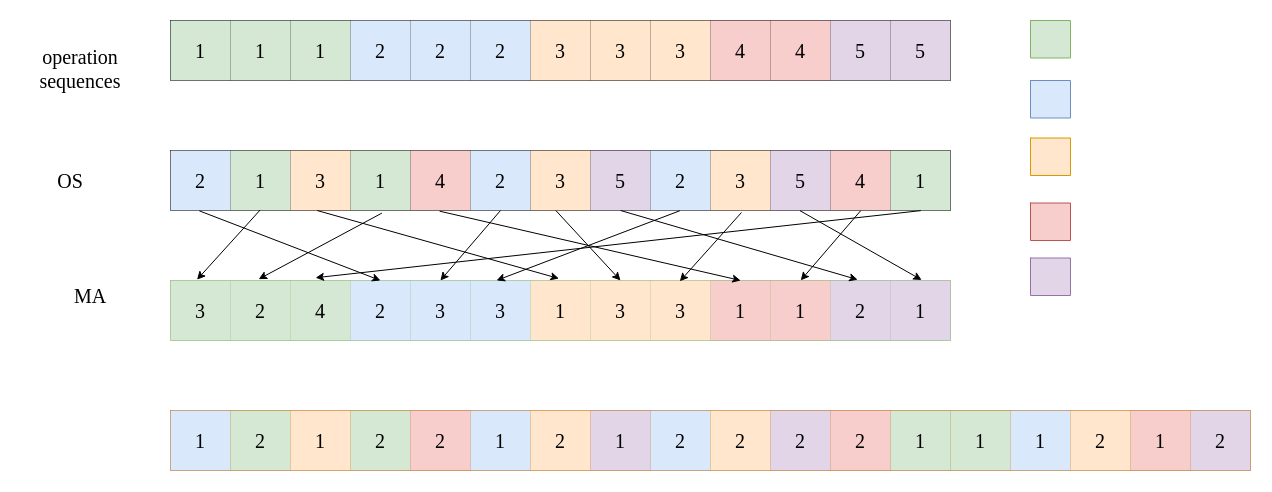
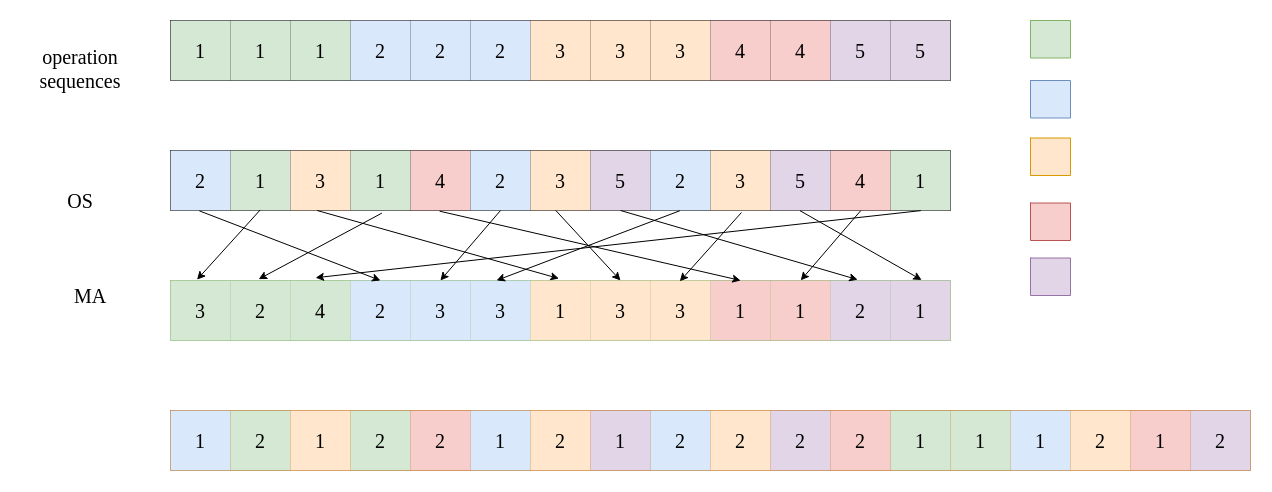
- <mxCell id="71" value="OS" style="text;strokeColor=none;align=center;fillColor=none;html=1;verticalAlign=middle;whiteSpace=wrap;rounded=0;fontFamily=Times New Roman;fontSize=20;" vertex="1" parent="1"><mxGeometry x="40" y="165" width="60" height="30" as="geometry" /></mxCell>
+ <mxCell id="71" value="OS" style="text;strokeColor=none;align=center;fillColor=none;html=1;verticalAlign=middle;whiteSpace=wrap;rounded=0;fontFamily=Times New Roman;fontSize=20;" vertex="1" parent="1"><mxGeometry x="50" y="185" width="60" height="30" as="geometry" /></mxCell>
